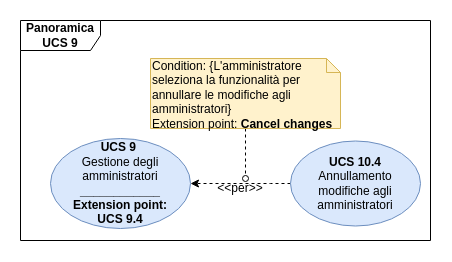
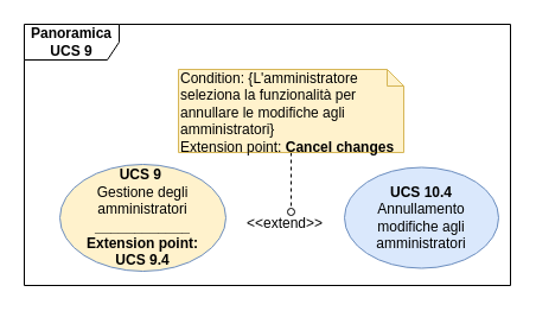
- <mxCell id="3" value="&lt;b&gt;UCS 9&amp;nbsp;&lt;br&gt;&lt;/b&gt;Gestione degli amministratori&lt;br&gt;&lt;b&gt;____________&lt;br&gt;Extension point:&lt;br&gt;UCS 9.4&lt;/b&gt;" style="ellipse;whiteSpace=wrap;html=1;glass=0;fillColor=#dae8fc;strokeColor=#6c8ebf;" parent="1" vertex="1"><mxGeometry x="50" y="138" width="140" height="90" as="geometry" /></mxCell>
+ <mxCell id="3" value="&lt;b&gt;UCS 9&amp;nbsp;&lt;br&gt;&lt;/b&gt;Gestione degli amministratori&lt;br&gt;&lt;b&gt;____________&lt;br&gt;Extension point:&lt;br&gt;UCS 9.4&lt;/b&gt;" style="ellipse;whiteSpace=wrap;html=1;glass=0;fillColor=#fff2cc;strokeColor=#6c8ebf;" parent="1" vertex="1"><mxGeometry x="50" y="138" width="140" height="90" as="geometry" /></mxCell>
- <mxCell id="4" style="edgeStyle=orthogonalEdgeStyle;rounded=0;orthogonalLoop=1;jettySize=auto;html=1;entryX=1;entryY=0.5;entryDx=0;entryDy=0;endArrow=classic;endFill=1;dashed=1;" parent="1" source="5" target="3" edge="1"><mxGeometry relative="1" as="geometry"><Array as="points"><mxPoint x="270" y="183" /><mxPoint x="270" y="183" /></Array></mxGeometry></mxCell>
- <mxCell id="7" value="&amp;lt;&amp;lt;per&amp;gt;&amp;gt;" style="text;html=1;strokeColor=none;fillColor=none;align=center;verticalAlign=middle;whiteSpace=wrap;rounded=0;fontSize=12;" parent="1" vertex="1"><mxGeometry x="220" y="178" width="40" height="20" as="geometry" /></mxCell>
+ <mxCell id="7" value="&amp;lt;&amp;lt;extend&amp;gt;&amp;gt;" style="text;html=1;strokeColor=none;fillColor=none;align=center;verticalAlign=middle;whiteSpace=wrap;rounded=0;fontSize=12;" parent="1" vertex="1"><mxGeometry x="220" y="178" width="40" height="20" as="geometry" /></mxCell>
